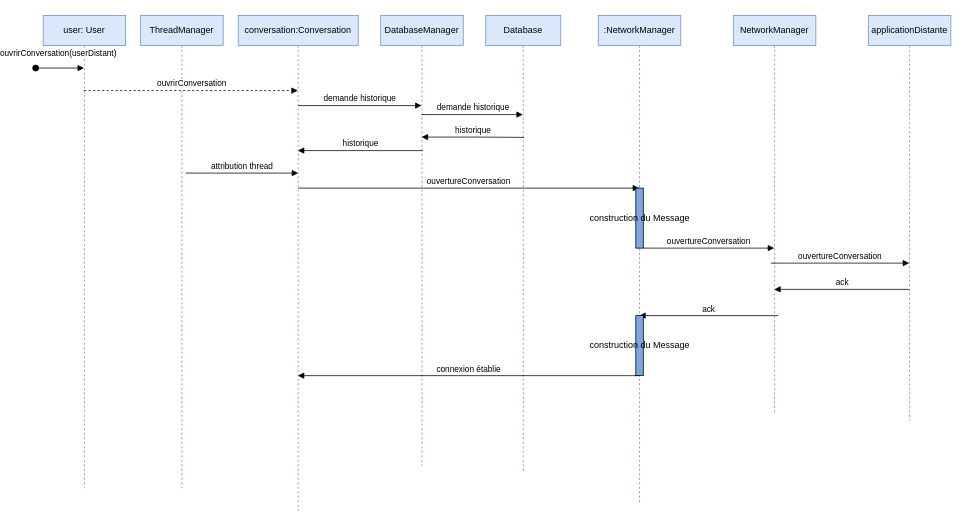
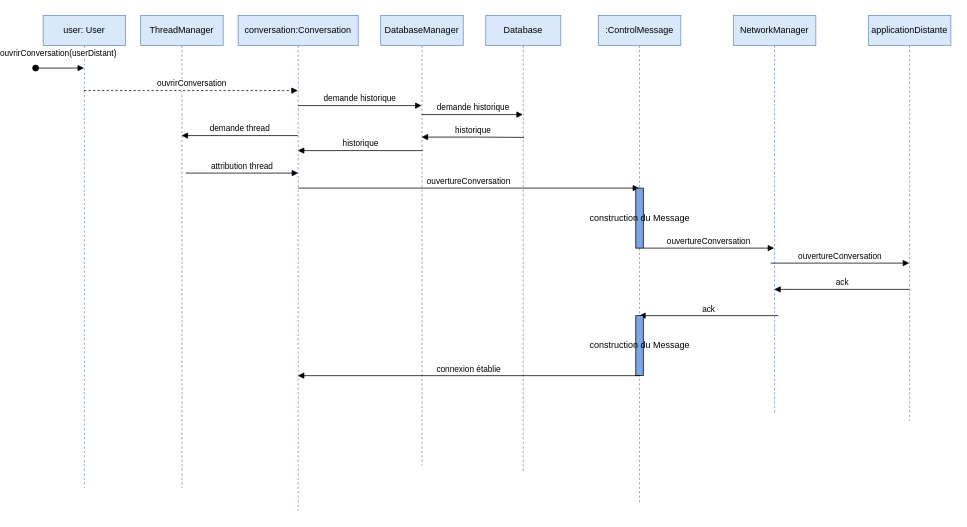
- <mxCell id="8" value=":NetworkManager" style="shape=umlLifeline;perimeter=lifelinePerimeter;whiteSpace=wrap;html=1;container=1;collapsible=0;recursiveResize=0;outlineConnect=0;fillColor=#dae8fc;strokeColor=#6c8ebf;" vertex="1" parent="1"><mxGeometry x="760" width="110" height="650" as="geometry" y="20" /></mxCell>
+ <mxCell id="8" value=":ControlMessage" style="shape=umlLifeline;perimeter=lifelinePerimeter;whiteSpace=wrap;html=1;container=1;collapsible=0;recursiveResize=0;outlineConnect=0;fillColor=#dae8fc;strokeColor=#6c8ebf;" vertex="1" parent="1"><mxGeometry x="760" width="110" height="650" as="geometry" y="20" /></mxCell>
+ <mxCell id="21" value="&lt;div&gt;demande thread&lt;/div&gt;" style="html=1;verticalAlign=bottom;endArrow=block;rounded=0;" edge="1" parent="1" source="2" target="13"><mxGeometry width="80" relative="1" as="geometry"><mxPoint x="320" y="230" as="sourcePoint" /><mxPoint x="400" y="230" as="targetPoint" /><Array as="points"><mxPoint x="300" y="180" /></Array></mxGeometry></mxCell>
